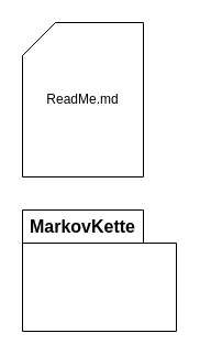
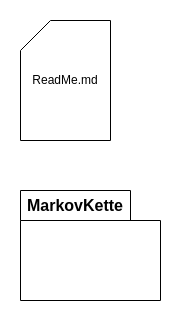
- <mxCell id="4" value="ReadMe.md" style="shape=card;whiteSpace=wrap;html=1;" vertex="1" parent="1"><mxGeometry x="20" y="20" width="110" height="140" as="geometry" /></mxCell>
+ <mxCell id="4" value="ReadMe.md" style="shape=card;whiteSpace=wrap;html=1;" vertex="1" parent="1"><mxGeometry x="20" y="20" width="90" height="120" as="geometry" /></mxCell>
